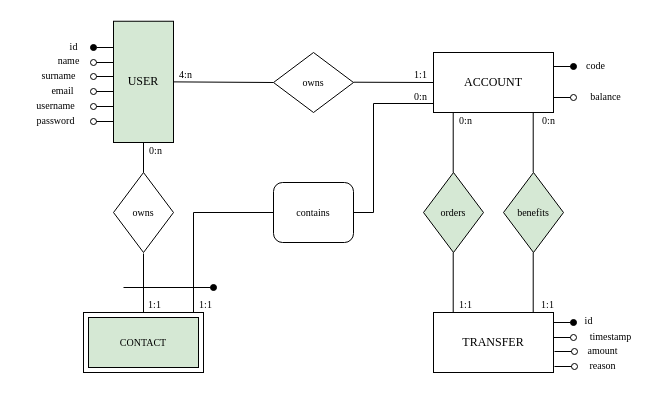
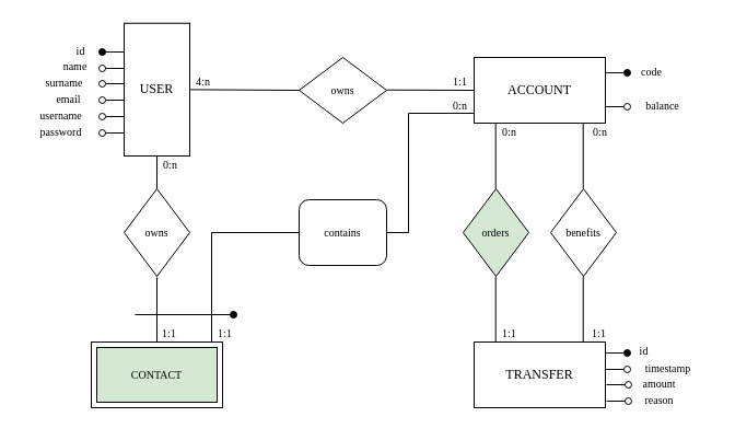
- <mxCell id="3" value="&lt;font data-font-src=&quot;https://fonts.googleapis.com/css?family=Menlo&quot; face=&quot;Menlo&quot;&gt;USER&lt;/font&gt;&lt;span style=&quot;font-family: Menlo; display: inline&quot;&gt;&lt;/span&gt;" style="rounded=0;whiteSpace=wrap;html=1;fillColor=#d5e8d4;" parent="1" vertex="1"><mxGeometry x="113" y="20.75" width="60" height="121.25" as="geometry" /></mxCell>
+ <mxCell id="3" value="&lt;font data-font-src=&quot;https://fonts.googleapis.com/css?family=Menlo&quot; face=&quot;Menlo&quot;&gt;USER&lt;/font&gt;&lt;span style=&quot;font-family: Menlo; display: inline&quot;&gt;&lt;/span&gt;" style="rounded=0;whiteSpace=wrap;html=1;" parent="1" vertex="1"><mxGeometry x="113" y="20.75" width="60" height="121.25" as="geometry" /></mxCell>
- <mxCell id="12" value="&lt;font style=&quot;font-size: 10px;&quot;&gt;benefits&lt;/font&gt;" style="rhombus;whiteSpace=wrap;html=1;fontFamily=Menlo;fontSource=https%3A%2F%2Ffonts.googleapis.com%2Fcss%3Ffamily%3DMenlo;direction=east;fillColor=#d5e8d4;" parent="1" vertex="1"><mxGeometry x="503" y="172" width="60" height="80" as="geometry" /></mxCell>
+ <mxCell id="12" value="&lt;font style=&quot;font-size: 10px;&quot;&gt;benefits&lt;/font&gt;" style="rhombus;whiteSpace=wrap;html=1;fontFamily=Menlo;fontSource=https%3A%2F%2Ffonts.googleapis.com%2Fcss%3Ffamily%3DMenlo;direction=east;" parent="1" vertex="1"><mxGeometry x="503" y="172" width="60" height="80" as="geometry" /></mxCell>
